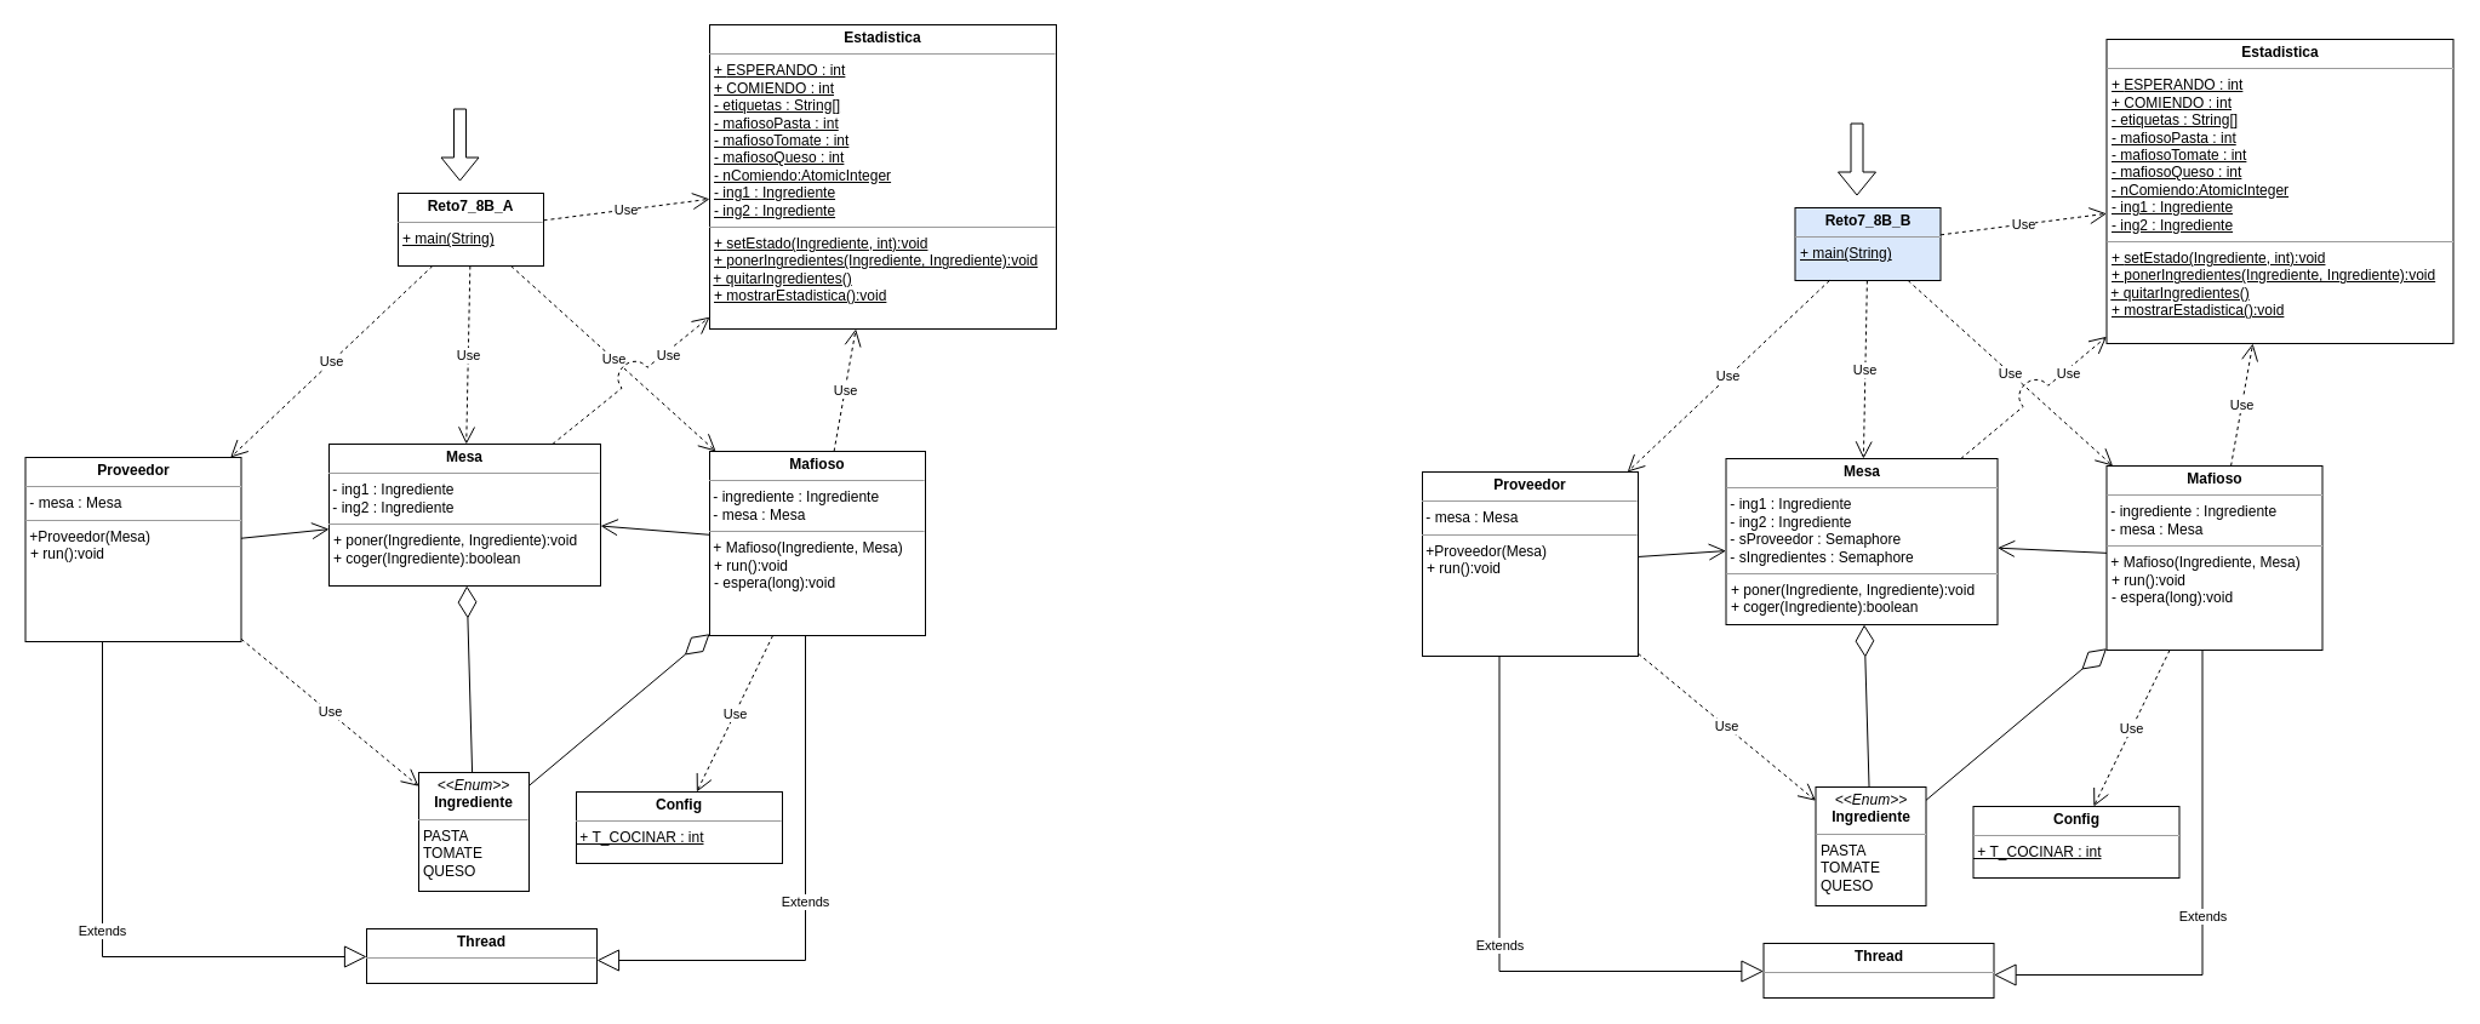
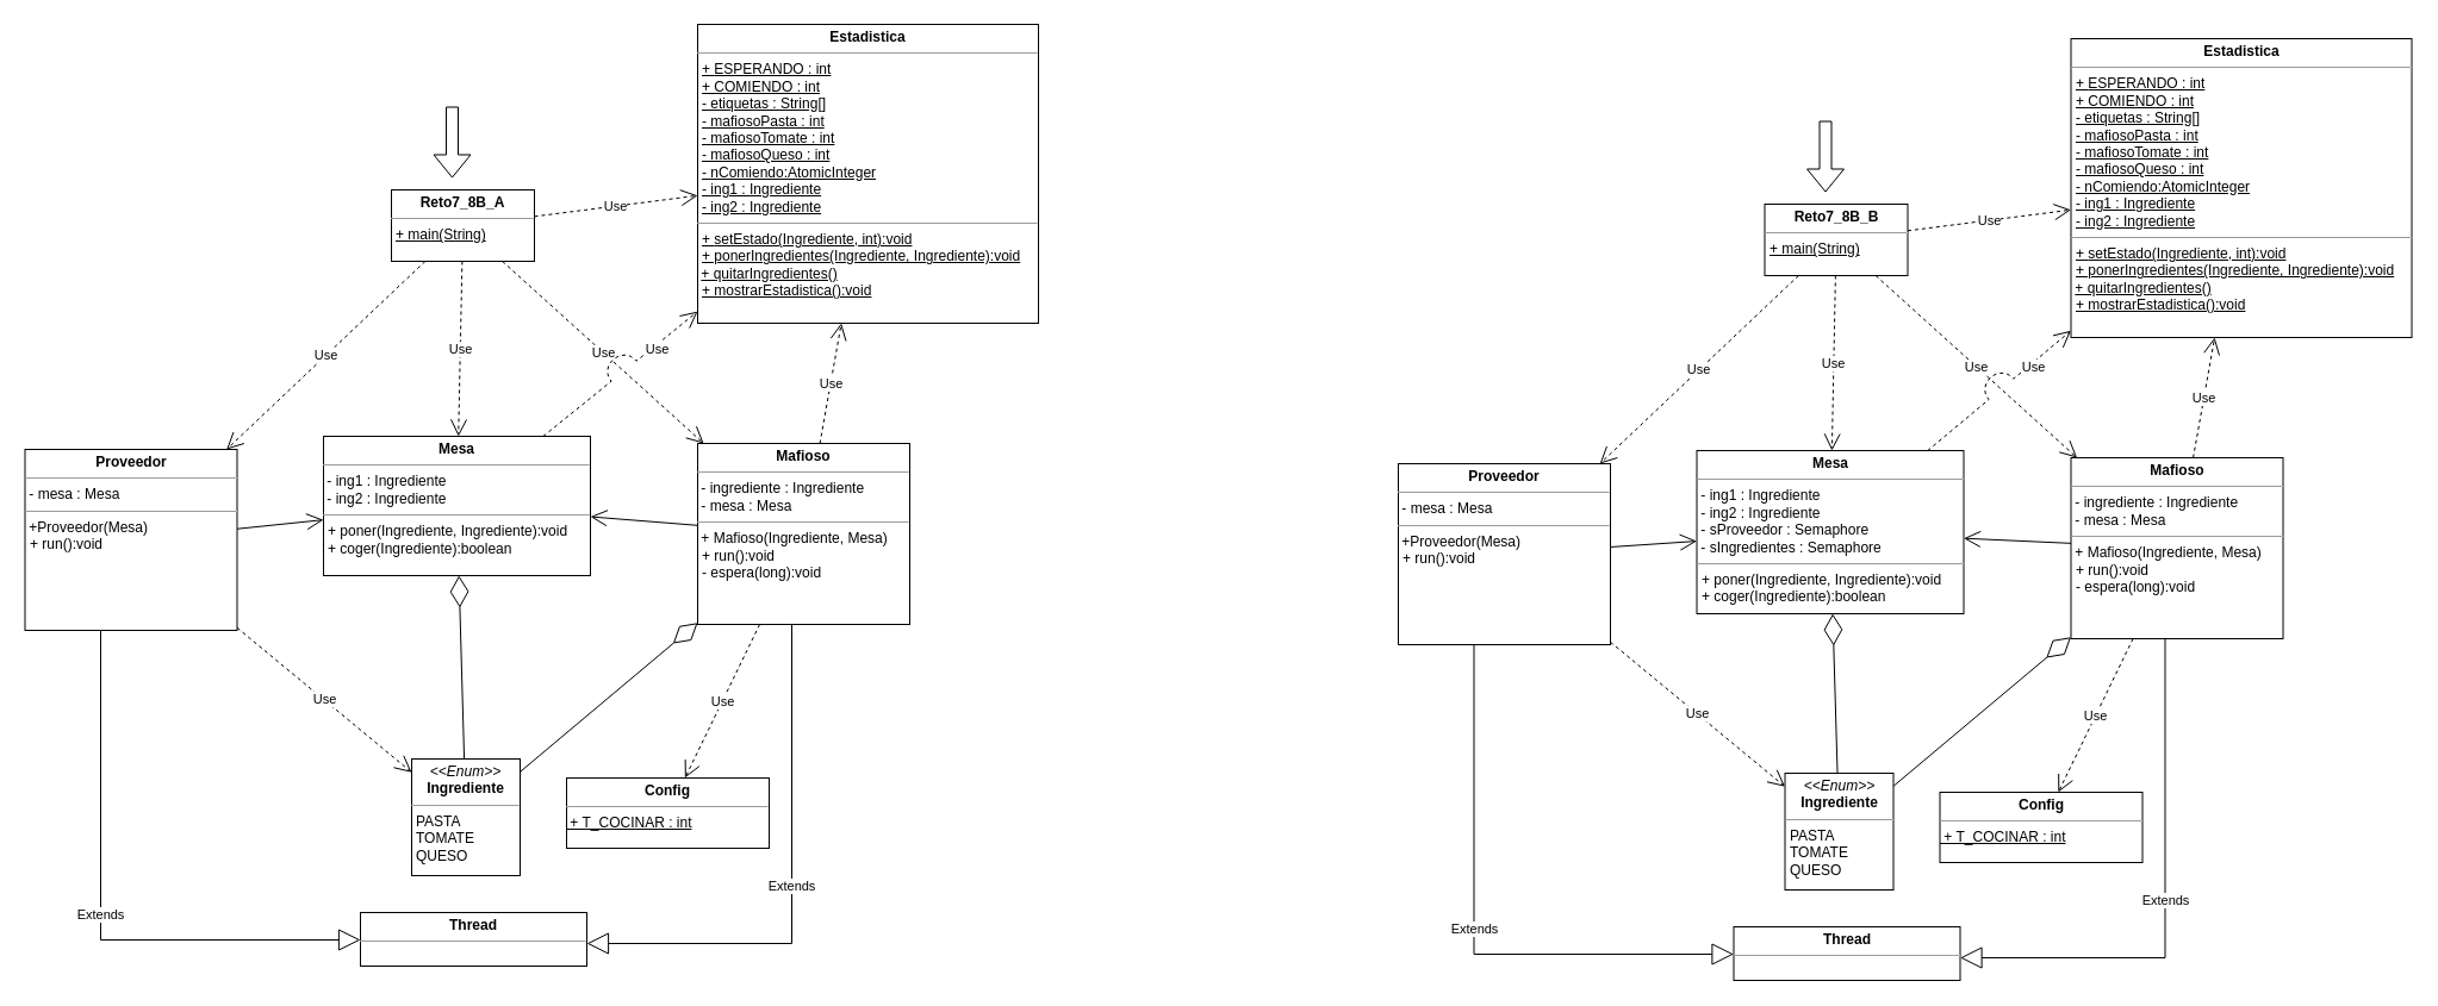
- <mxCell id="25" value="&lt;p style=&quot;margin:0px;margin-top:4px;text-align:center;&quot;&gt;&lt;b&gt;Reto7_8B_B&lt;/b&gt;&lt;/p&gt;&lt;hr size=&quot;1&quot;&gt;&lt;p style=&quot;margin:0px;margin-left:4px;&quot;&gt;&lt;u&gt;+ main(String)&lt;/u&gt;&lt;br&gt;&lt;/p&gt;" style="verticalAlign=top;align=left;overflow=fill;fontSize=12;fontFamily=Helvetica;html=1;fillColor=#dae8fc;" vertex="1" parent="1"><mxGeometry x="1480.5" y="171" width="120" height="60" as="geometry" /></mxCell>
+ <mxCell id="25" value="&lt;p style=&quot;margin:0px;margin-top:4px;text-align:center;&quot;&gt;&lt;b&gt;Reto7_8B_B&lt;/b&gt;&lt;/p&gt;&lt;hr size=&quot;1&quot;&gt;&lt;p style=&quot;margin:0px;margin-left:4px;&quot;&gt;&lt;u&gt;+ main(String)&lt;/u&gt;&lt;br&gt;&lt;/p&gt;" style="verticalAlign=top;align=left;overflow=fill;fontSize=12;fontFamily=Helvetica;html=1;" vertex="1" parent="1"><mxGeometry x="1480.5" y="171" width="120" height="60" as="geometry" /></mxCell>
